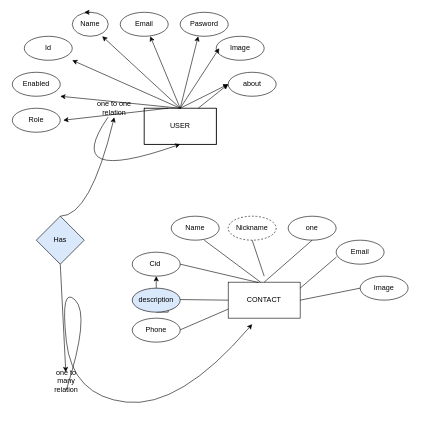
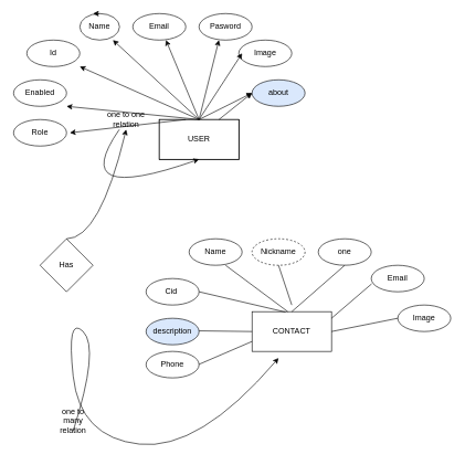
- <mxCell id="13" value="about" style="ellipse;whiteSpace=wrap;html=1;" vertex="1" parent="1"><mxGeometry x="380" y="120" width="80" height="40" as="geometry" /></mxCell>
+ <mxCell id="13" value="about" style="ellipse;whiteSpace=wrap;html=1;fillColor=#dae8fc;" vertex="1" parent="1"><mxGeometry x="380" y="120" width="80" height="40" as="geometry" /></mxCell>
- <mxCell id="43" value="Has" style="rhombus;whiteSpace=wrap;html=1;fillColor=#dae8fc;" vertex="1" parent="1"><mxGeometry x="60" y="360" width="80" height="80" as="geometry" /></mxCell>
+ <mxCell id="43" value="Has" style="rhombus;whiteSpace=wrap;html=1;" vertex="1" parent="1"><mxGeometry x="60" y="360" width="80" height="80" as="geometry" /></mxCell>
- <mxCell id="27" style="edgeStyle=orthogonalEdgeStyle;rounded=0;orthogonalLoop=1;jettySize=auto;html=1;exitX=1;exitY=1;exitDx=0;exitDy=0;" edge="1" parent="1" source="28" target="29"><mxGeometry relative="1" as="geometry"><Array as="points"><mxPoint x="280" y="514" /><mxPoint x="280" y="520" /><mxPoint x="260" y="520" /></Array></mxGeometry></mxCell>
- <mxCell id="48" value="" style="curved=1;endArrow=classic;html=1;rounded=0;exitX=0.5;exitY=1;exitDx=0;exitDy=0;" edge="1" parent="1" source="43" target="49"><mxGeometry width="50" height="50" relative="1" as="geometry"><mxPoint x="100" y="440" as="sourcePoint" /><mxPoint x="420" y="540" as="targetPoint" /><Array as="points" /></mxGeometry></mxCell>
